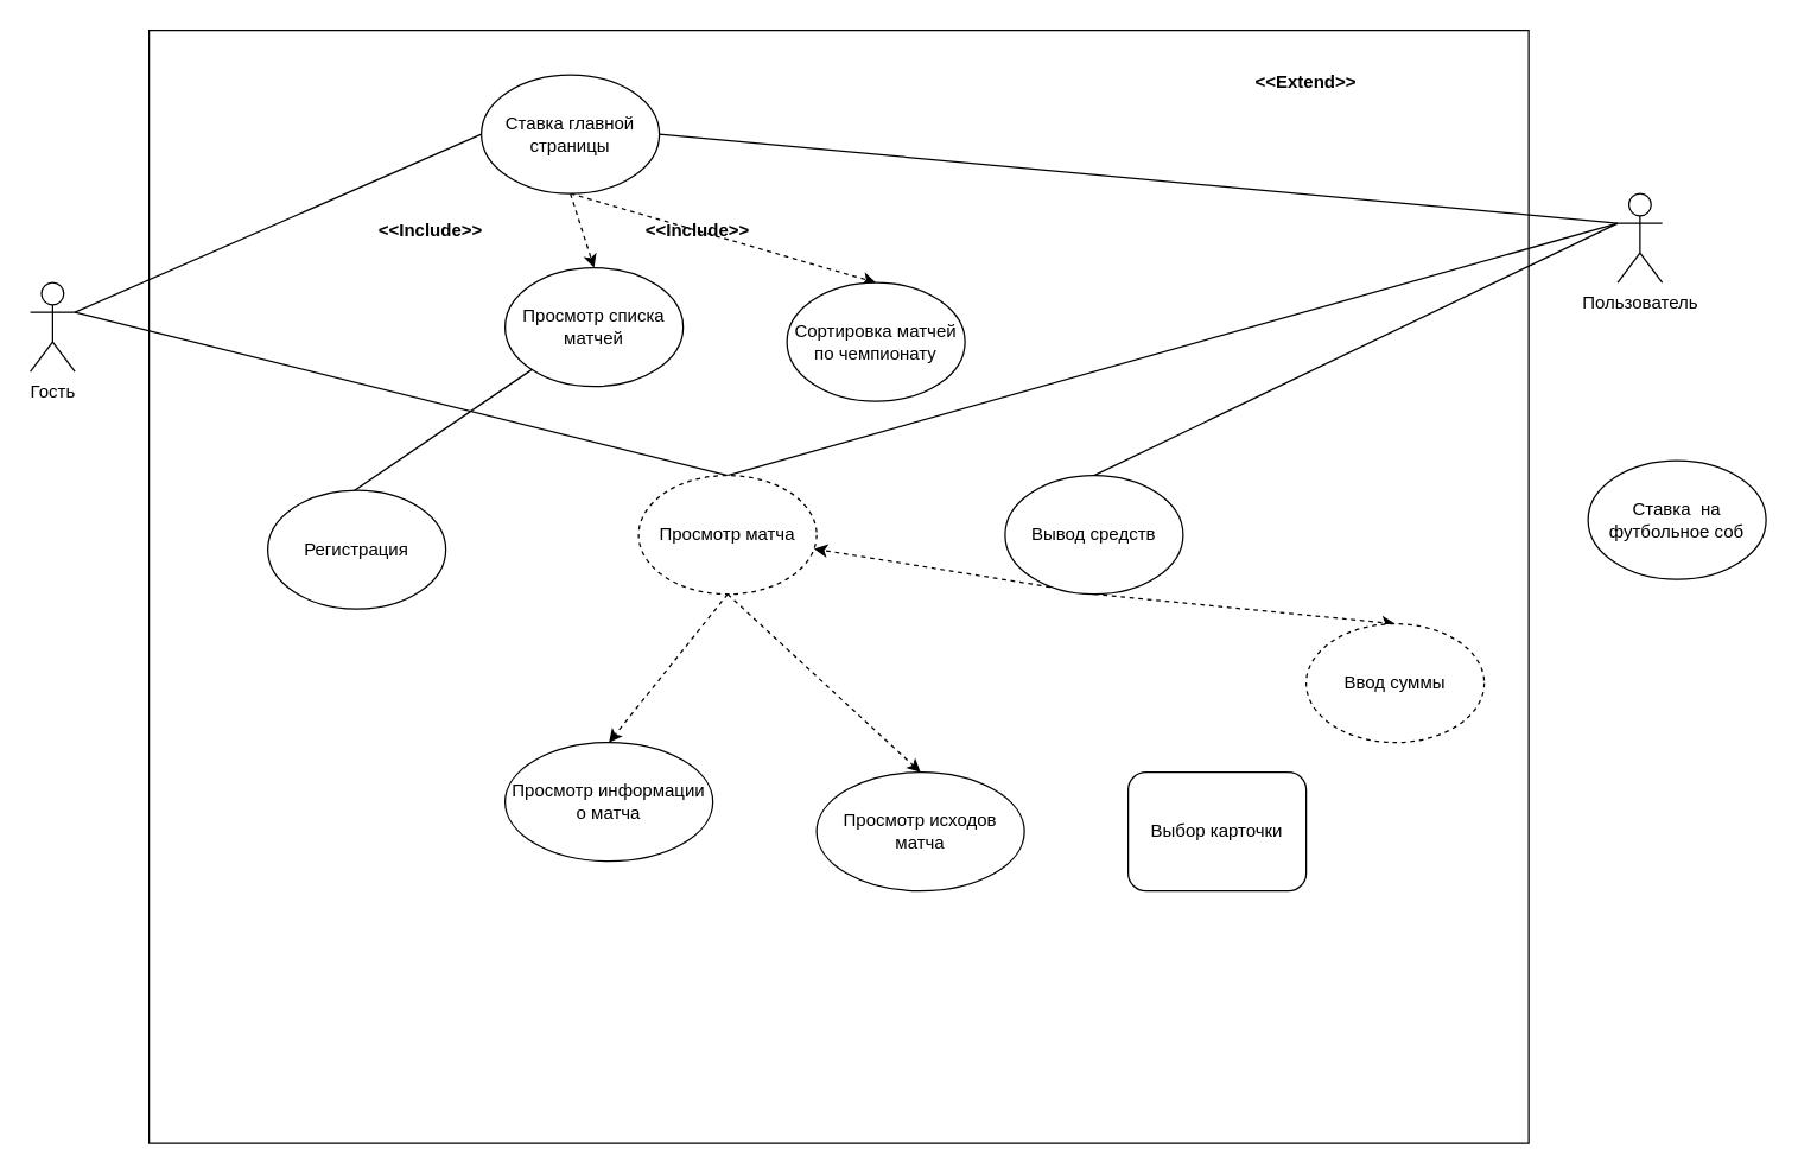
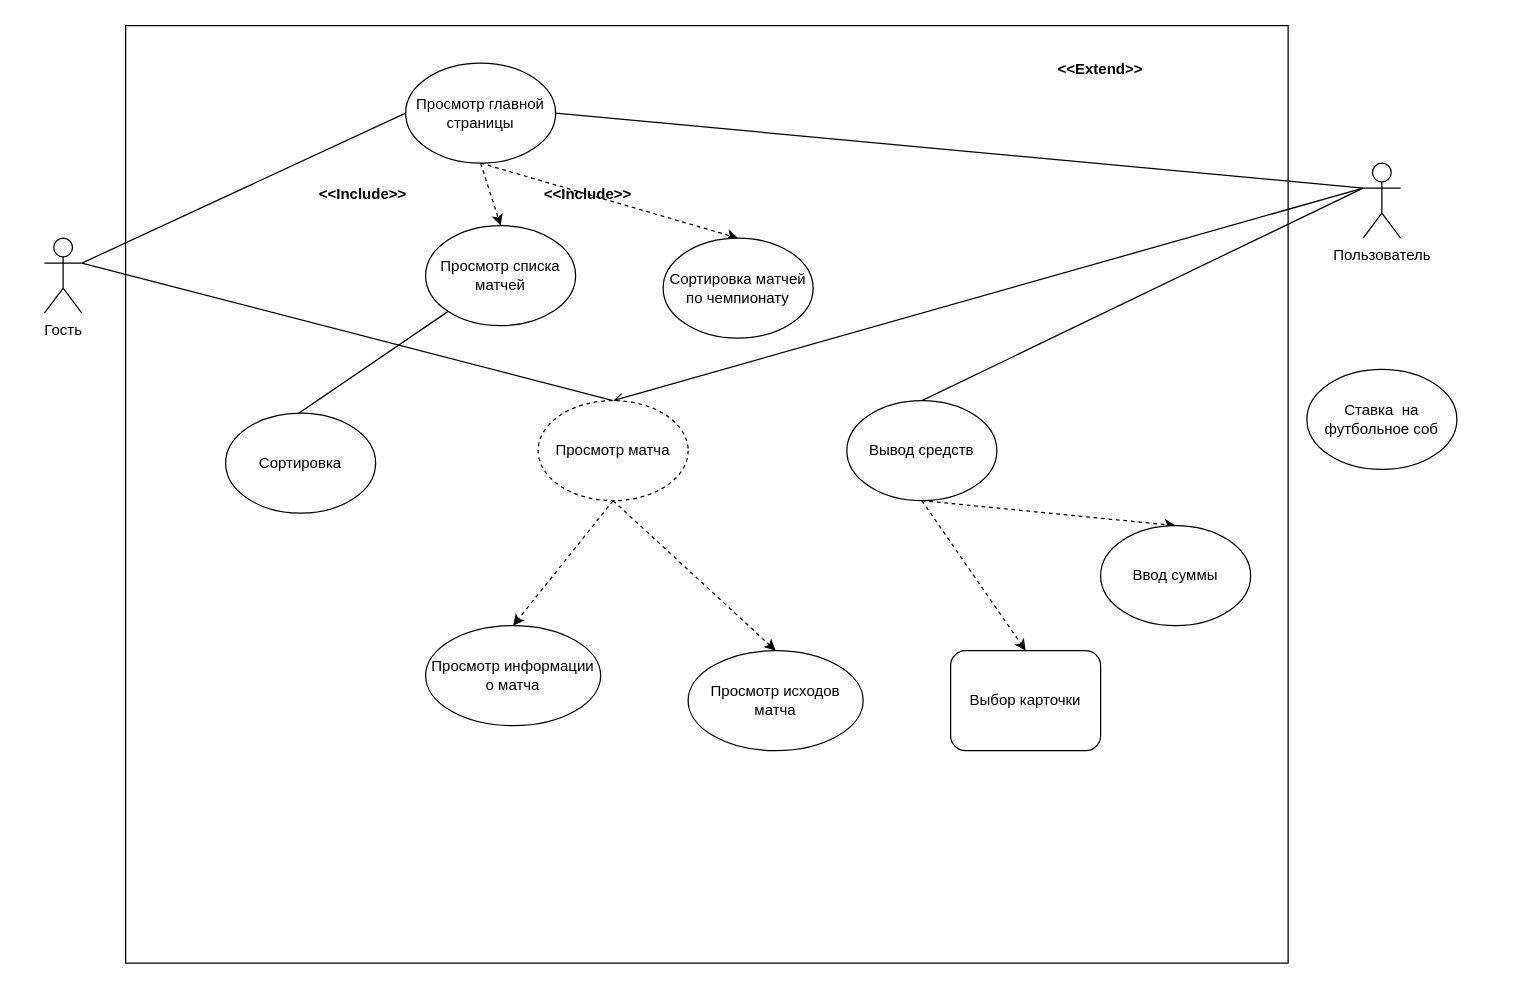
- <mxCell id="11" value="Ставка главной страницы" style="ellipse;whiteSpace=wrap;html=1;" vertex="1" parent="1"><mxGeometry x="324" y="50" width="120" height="80" as="geometry" /></mxCell>
+ <mxCell id="11" value="Просмотр главной страницы" style="ellipse;whiteSpace=wrap;html=1;" vertex="1" parent="1"><mxGeometry x="324" y="50" width="120" height="80" as="geometry" /></mxCell>
- <mxCell id="5" value="Гость" style="shape=umlActor;verticalLabelPosition=bottom;verticalAlign=top;html=1;outlineConnect=0;" vertex="1" parent="1"><mxGeometry x="20" y="190" width="30" height="60" as="geometry" /></mxCell>
+ <mxCell id="5" value="Гость" style="shape=umlActor;verticalLabelPosition=bottom;verticalAlign=top;html=1;outlineConnect=0;" vertex="1" parent="1"><mxGeometry x="35" y="190" width="30" height="60" as="geometry" /></mxCell>
- <mxCell id="7" style="rounded=0;orthogonalLoop=1;jettySize=auto;html=1;exitX=0;exitY=0.333;exitDx=0;exitDy=0;exitPerimeter=0;entryX=0.5;entryY=0;entryDx=0;entryDy=0;endArrow=none;endFill=0;" edge="1" parent="1" source="8" target="21"><mxGeometry relative="1" as="geometry" /></mxCell>
+ <mxCell id="7" style="rounded=0;orthogonalLoop=1;jettySize=auto;html=1;exitX=0;exitY=0.333;exitDx=0;exitDy=0;exitPerimeter=0;entryX=0.5;entryY=0;entryDx=0;entryDy=0;endArrow=open;endFill=0;" edge="1" parent="1" source="8" target="21"><mxGeometry relative="1" as="geometry" /></mxCell>
- <mxCell id="30" value="Ставка&amp;nbsp; на футбольное соб" style="ellipse;whiteSpace=wrap;html=1;" vertex="1" parent="1"><mxGeometry x="1070" y="310" width="120" height="80" as="geometry" /></mxCell>
+ <mxCell id="30" value="Ставка&amp;nbsp; на футбольное соб" style="ellipse;whiteSpace=wrap;html=1;" vertex="1" parent="1"><mxGeometry x="1045" y="295" width="120" height="80" as="geometry" /></mxCell>
- <mxCell id="18" value="Регистрация" style="ellipse;whiteSpace=wrap;html=1;" vertex="1" parent="1"><mxGeometry x="180" y="330" width="120" height="80" as="geometry" /></mxCell>
+ <mxCell id="18" value="Сортировка" style="ellipse;whiteSpace=wrap;html=1;" vertex="1" parent="1"><mxGeometry x="180" y="330" width="120" height="80" as="geometry" /></mxCell>
- <mxCell id="24" style="rounded=0;orthogonalLoop=1;jettySize=auto;html=1;exitX=0.5;exitY=1;exitDx=0;exitDy=0;endArrow=classic;endFill=1;dashed=1;" edge="1" parent="1" source="27" target="21"><mxGeometry relative="1" as="geometry" /></mxCell>
+ <mxCell id="24" style="rounded=0;orthogonalLoop=1;jettySize=auto;html=1;exitX=0.5;exitY=1;exitDx=0;exitDy=0;entryX=0.5;entryY=0;entryDx=0;entryDy=0;endArrow=classic;endFill=1;dashed=1;" edge="1" parent="1" source="27" target="28"><mxGeometry relative="1" as="geometry" /></mxCell>
- <mxCell id="29" value="Ввод суммы" style="ellipse;whiteSpace=wrap;html=1;dashed=1;" vertex="1" parent="1"><mxGeometry x="880" y="420" width="120" height="80" as="geometry" /></mxCell>
+ <mxCell id="29" value="Ввод суммы" style="ellipse;whiteSpace=wrap;html=1;" vertex="1" parent="1"><mxGeometry x="880" y="420" width="120" height="80" as="geometry" /></mxCell>
